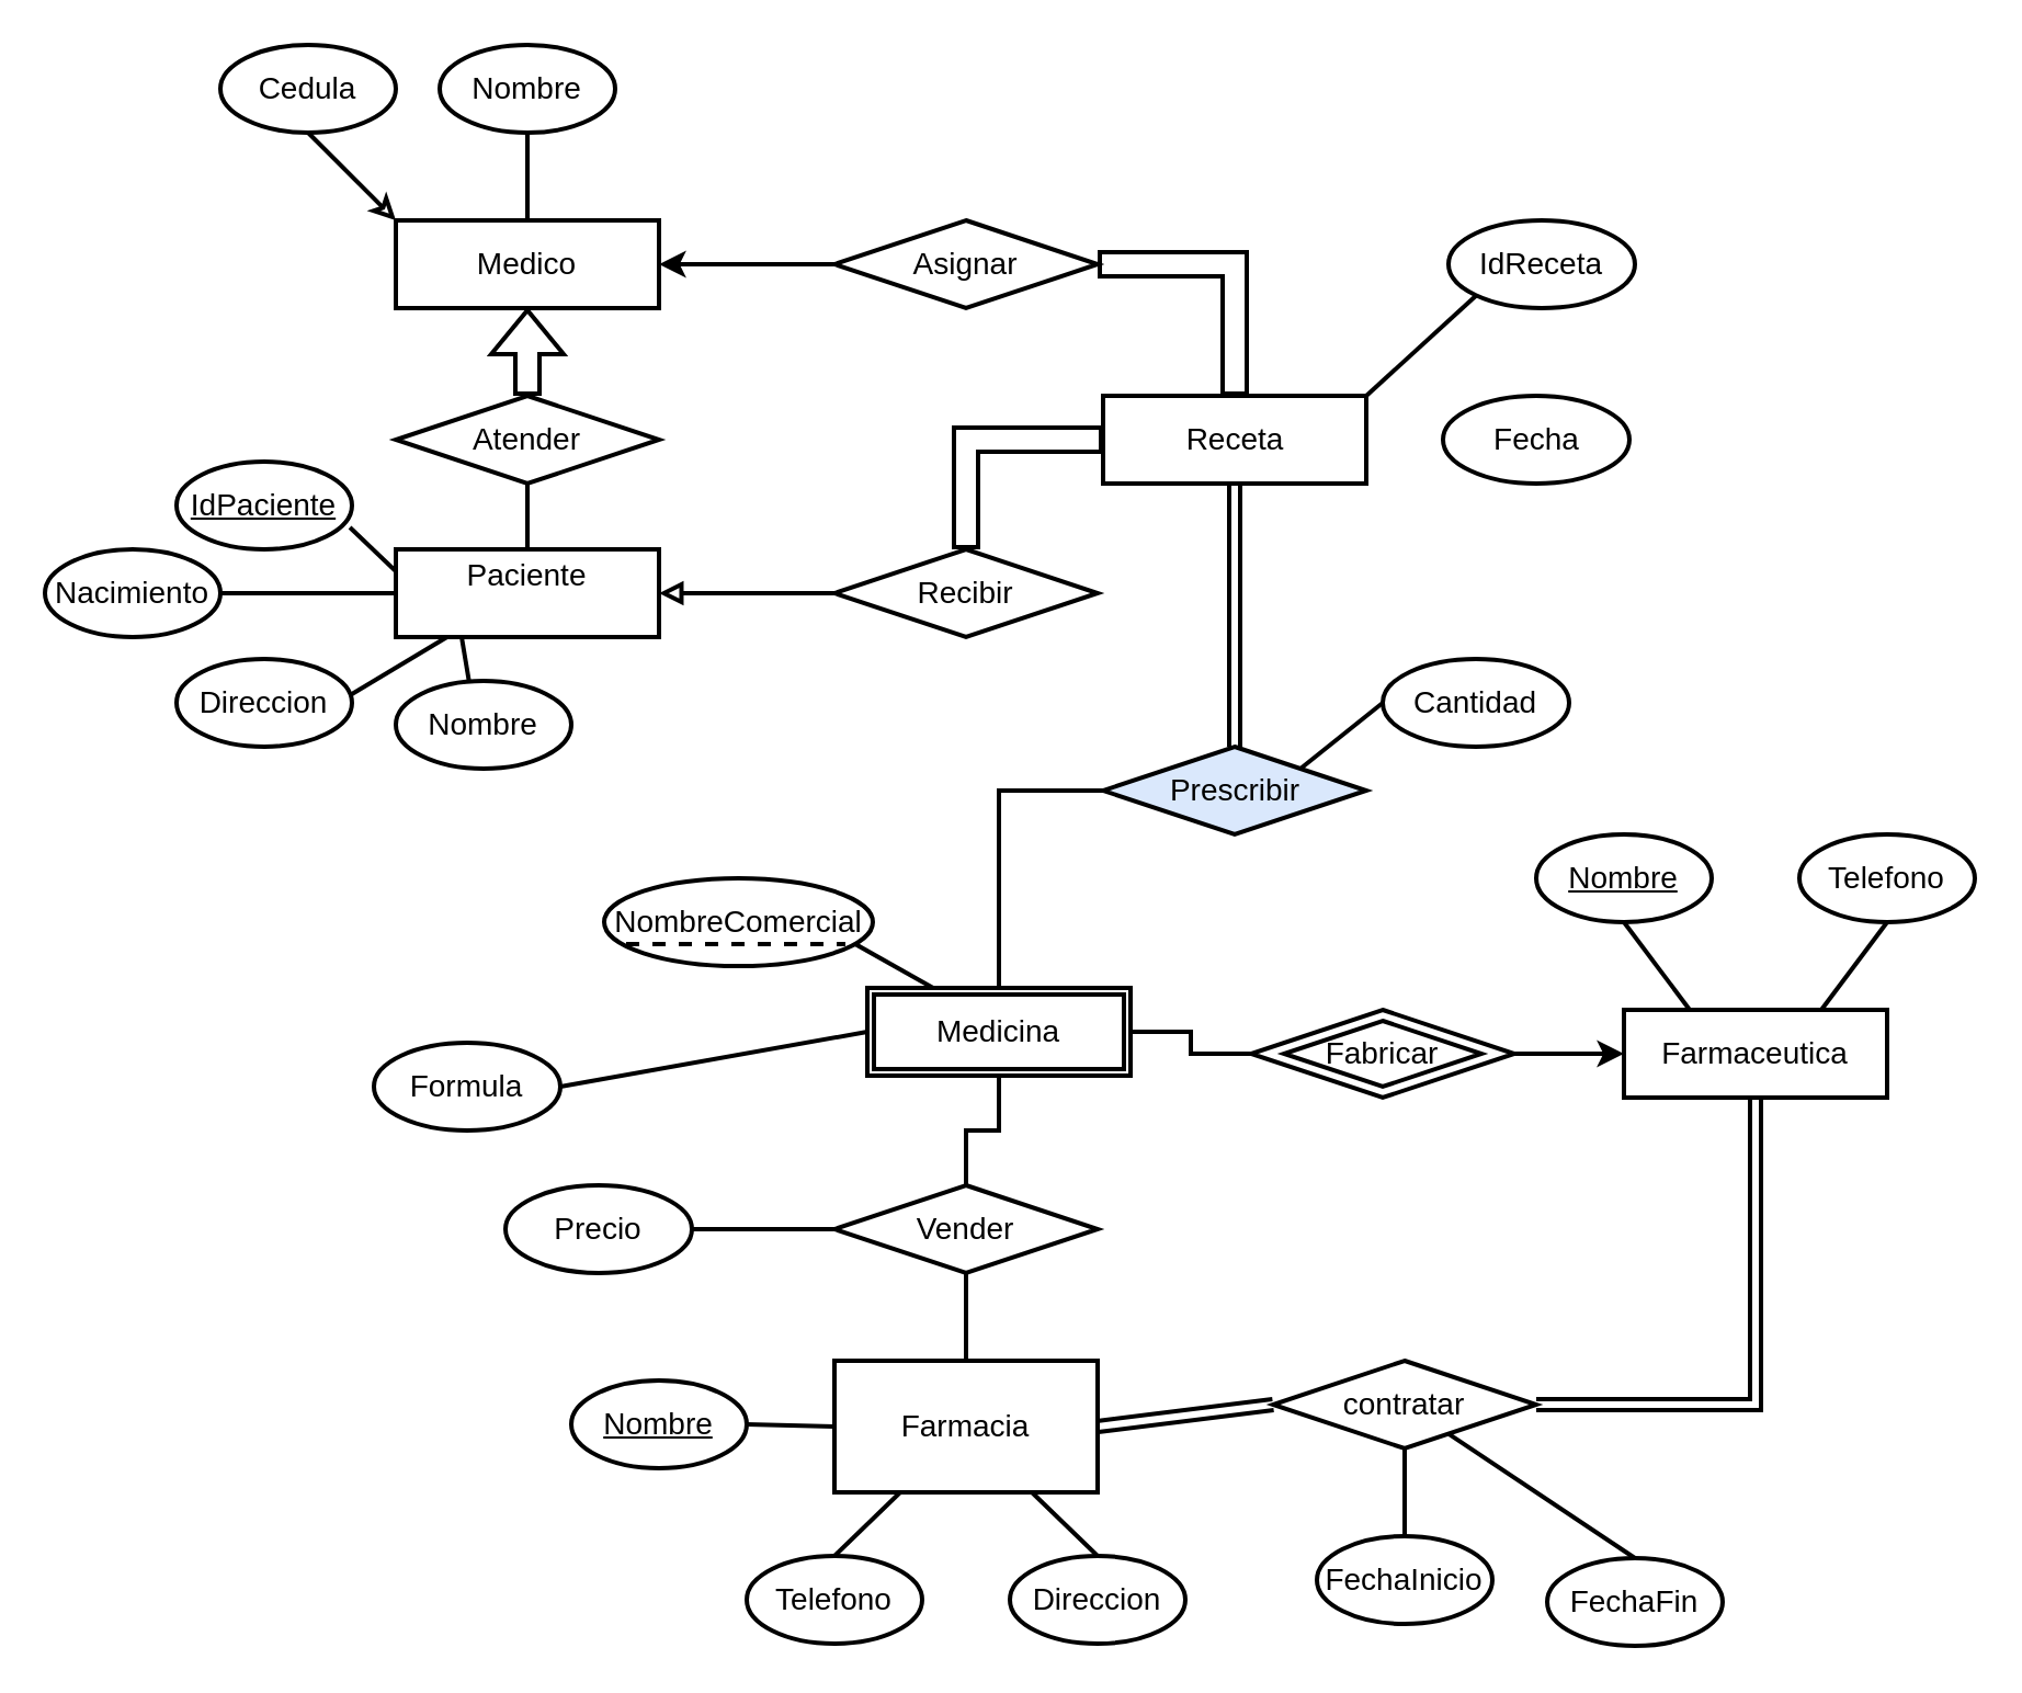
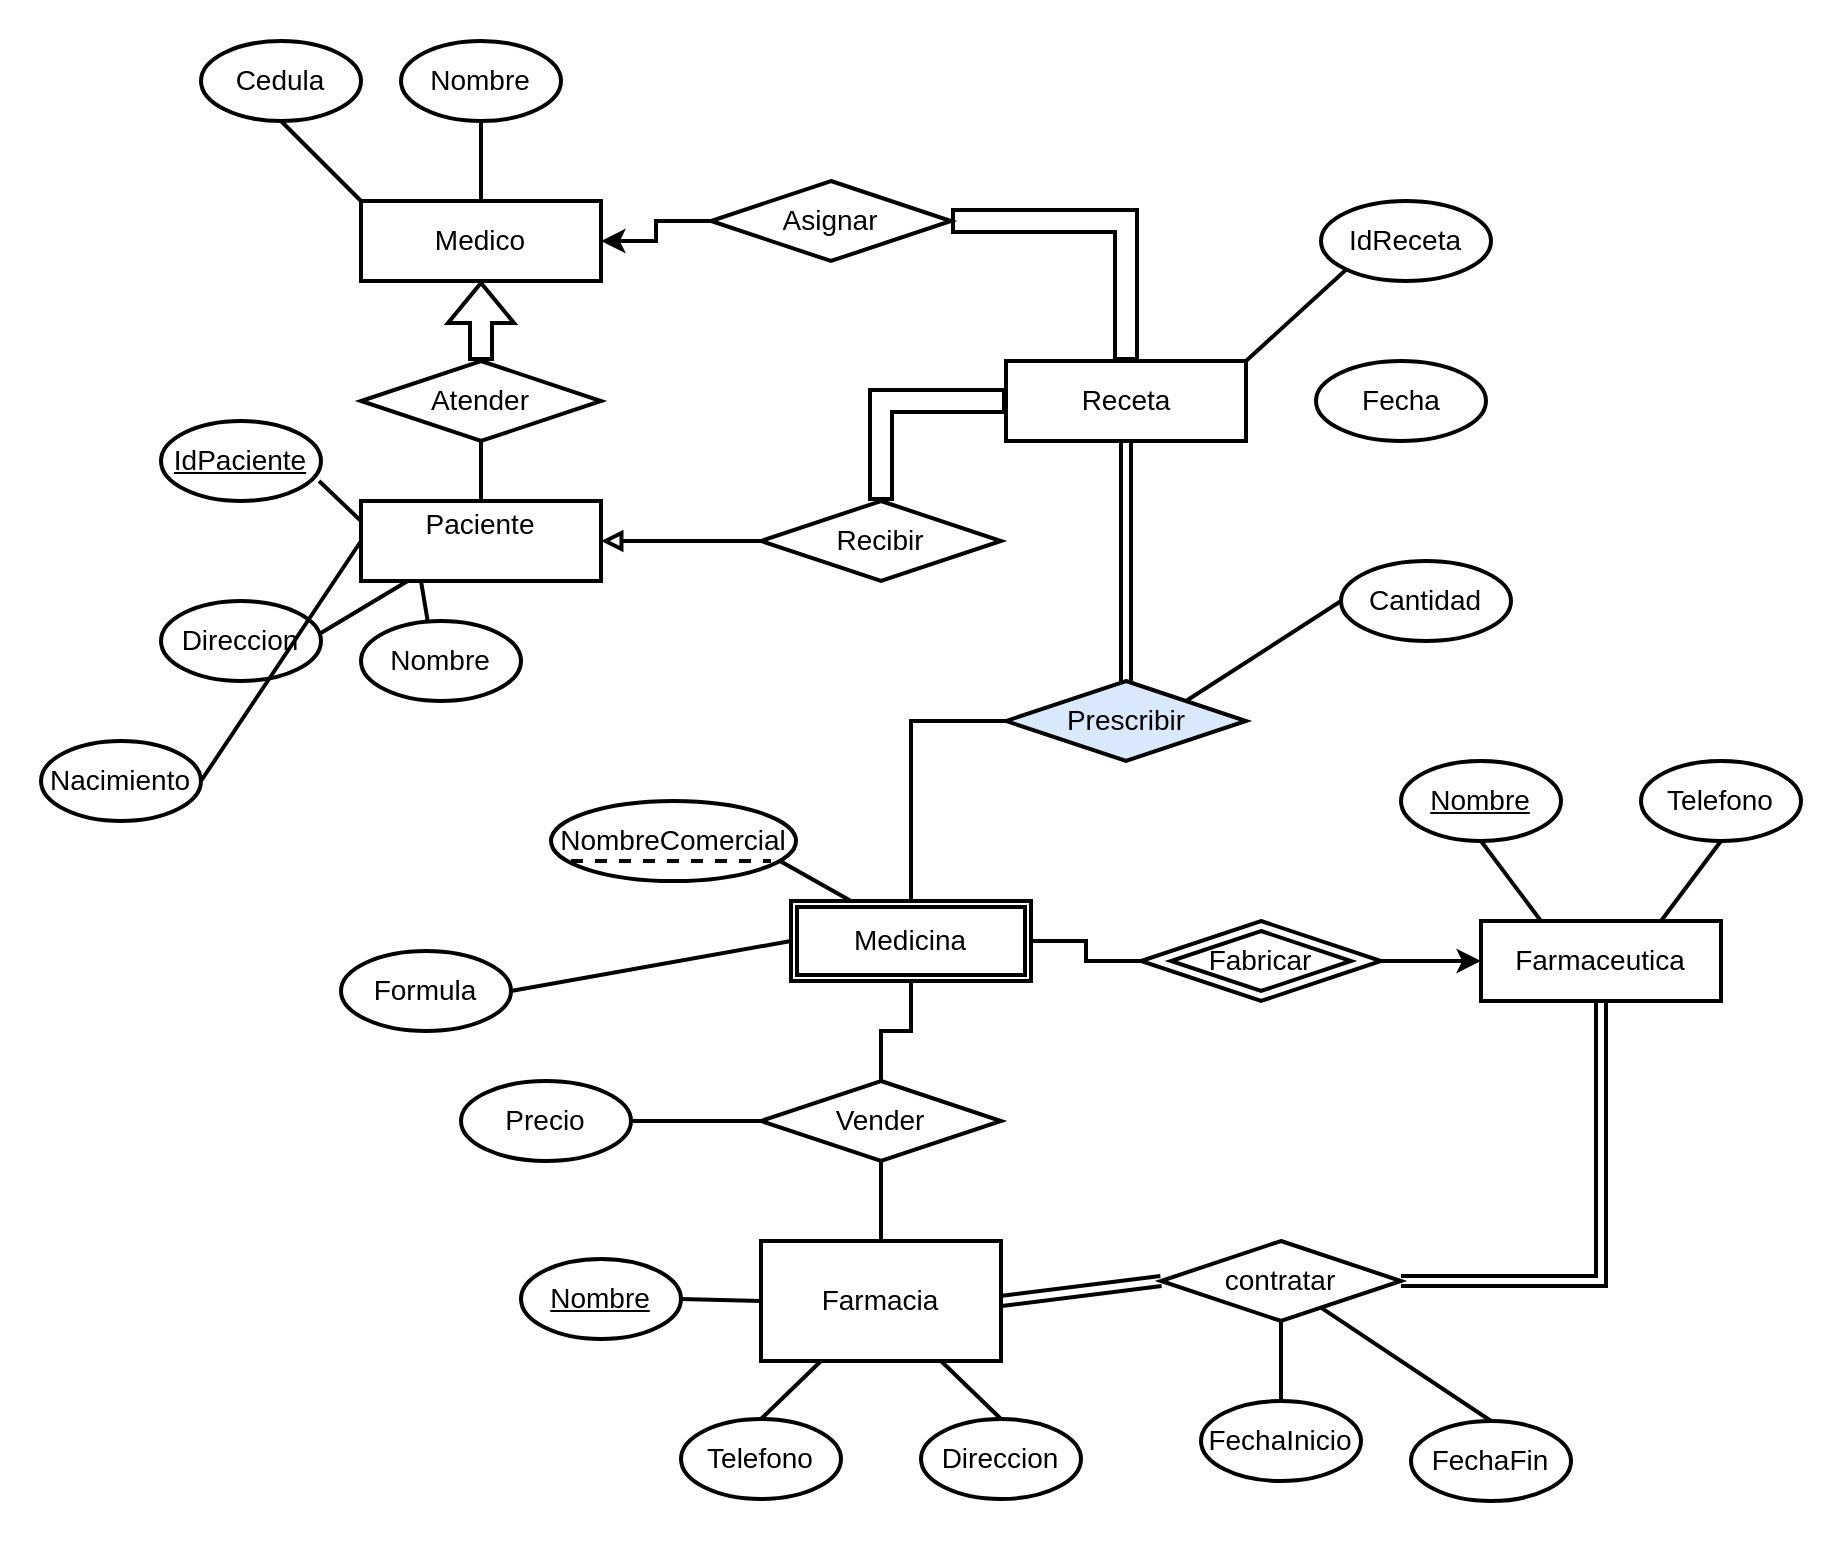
- <mxCell id="43" style="edgeStyle=none;rounded=0;orthogonalLoop=1;jettySize=auto;html=1;exitX=0.5;exitY=1;exitDx=0;exitDy=0;entryX=0;entryY=0;entryDx=0;entryDy=0;strokeWidth=2;endArrow=classic;endFill=0;fontSize=14;" edge="1" parent="1" source="44" target="42"><mxGeometry relative="1" as="geometry" /></mxCell>
+ <mxCell id="43" style="edgeStyle=none;rounded=0;orthogonalLoop=1;jettySize=auto;html=1;exitX=0.5;exitY=1;exitDx=0;exitDy=0;entryX=0;entryY=0;entryDx=0;entryDy=0;strokeWidth=2;endArrow=none;endFill=0;fontSize=14;" edge="1" parent="1" source="44" target="42"><mxGeometry relative="1" as="geometry" /></mxCell>
- <mxCell id="56" value="Asignar" style="rhombus;whiteSpace=wrap;html=1;strokeWidth=2;fontSize=14;" vertex="1" parent="1"><mxGeometry x="380" y="100" width="120" height="40" as="geometry" /></mxCell>
+ <mxCell id="56" value="Asignar" style="rhombus;whiteSpace=wrap;html=1;strokeWidth=2;fontSize=14;" vertex="1" parent="1"><mxGeometry x="355" y="90" width="120" height="40" as="geometry" /></mxCell>
- <mxCell id="35" value="&lt;div style=&quot;font-size: 14px;&quot;&gt;Nacimiento&lt;/div&gt;" style="ellipse;whiteSpace=wrap;html=1;rounded=0;shadow=0;sketch=0;gradientColor=none;strokeWidth=2;fontSize=14;" vertex="1" parent="1"><mxGeometry x="20" y="250" width="80" height="40" as="geometry" /></mxCell>
+ <mxCell id="35" value="&lt;div style=&quot;font-size: 14px;&quot;&gt;Nacimiento&lt;/div&gt;" style="ellipse;whiteSpace=wrap;html=1;rounded=0;shadow=0;sketch=0;gradientColor=none;strokeWidth=2;fontSize=14;" vertex="1" parent="1"><mxGeometry x="20" y="370" width="80" height="40" as="geometry" /></mxCell>
- <mxCell id="25" value="Cantidad" style="ellipse;whiteSpace=wrap;html=1;rounded=0;shadow=0;sketch=0;gradientColor=none;strokeWidth=2;fontSize=14;" vertex="1" parent="1"><mxGeometry x="630" y="300" width="85" height="40" as="geometry" /></mxCell>
+ <mxCell id="25" value="Cantidad" style="ellipse;whiteSpace=wrap;html=1;rounded=0;shadow=0;sketch=0;gradientColor=none;strokeWidth=2;fontSize=14;" vertex="1" parent="1"><mxGeometry x="670" y="280" width="85" height="40" as="geometry" /></mxCell>
